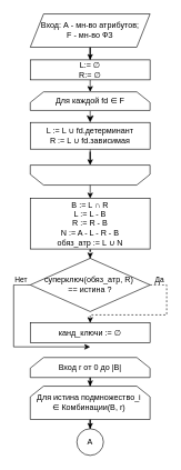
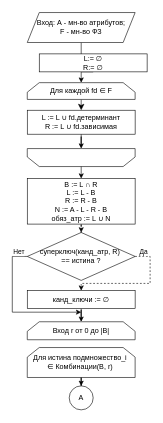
- <mxCell id="13" value="L:=&amp;nbsp;∅&lt;div&gt;R:=&amp;nbsp;∅&lt;/div&gt;" style="rounded=0;whiteSpace=wrap;html=1;" parent="1" vertex="1"><mxGeometry x="45" y="89" width="180" height="30" as="geometry" /></mxCell>
+ <mxCell id="13" value="L:=&amp;nbsp;∅&lt;div&gt;R:=&amp;nbsp;∅&lt;/div&gt;" style="rounded=0;whiteSpace=wrap;html=1;" parent="1" vertex="1"><mxGeometry x="65" y="89" width="180" height="30" as="geometry" /></mxCell>
- <mxCell id="17" value="суперключ(обяз_атр, R)&amp;nbsp;&lt;div&gt;== истина ?&lt;/div&gt;" style="rhombus;whiteSpace=wrap;html=1;" parent="1" vertex="1"><mxGeometry x="45" y="387" width="180" height="80" as="geometry" /></mxCell>
+ <mxCell id="17" value="суперключ(канд_атр, R)&amp;nbsp;&lt;div&gt;== истина ?&lt;/div&gt;" style="rhombus;whiteSpace=wrap;html=1;" parent="1" vertex="1"><mxGeometry x="45" y="387" width="180" height="80" as="geometry" /></mxCell>
+ <mxCell id="18" style="edgeStyle=orthogonalEdgeStyle;rounded=0;orthogonalLoop=1;jettySize=auto;html=1;entryX=0.5;entryY=0;entryDx=0;entryDy=0;" parent="1" source="19" target="21" edge="1"><mxGeometry relative="1" as="geometry" /></mxCell>
- <mxCell id="20" style="edgeStyle=orthogonalEdgeStyle;rounded=0;orthogonalLoop=1;jettySize=auto;html=1;entryX=0.5;entryY=0;entryDx=0;entryDy=0;" parent="1" source="21" target="23" edge="1"><mxGeometry relative="1" as="geometry" /></mxCell>
